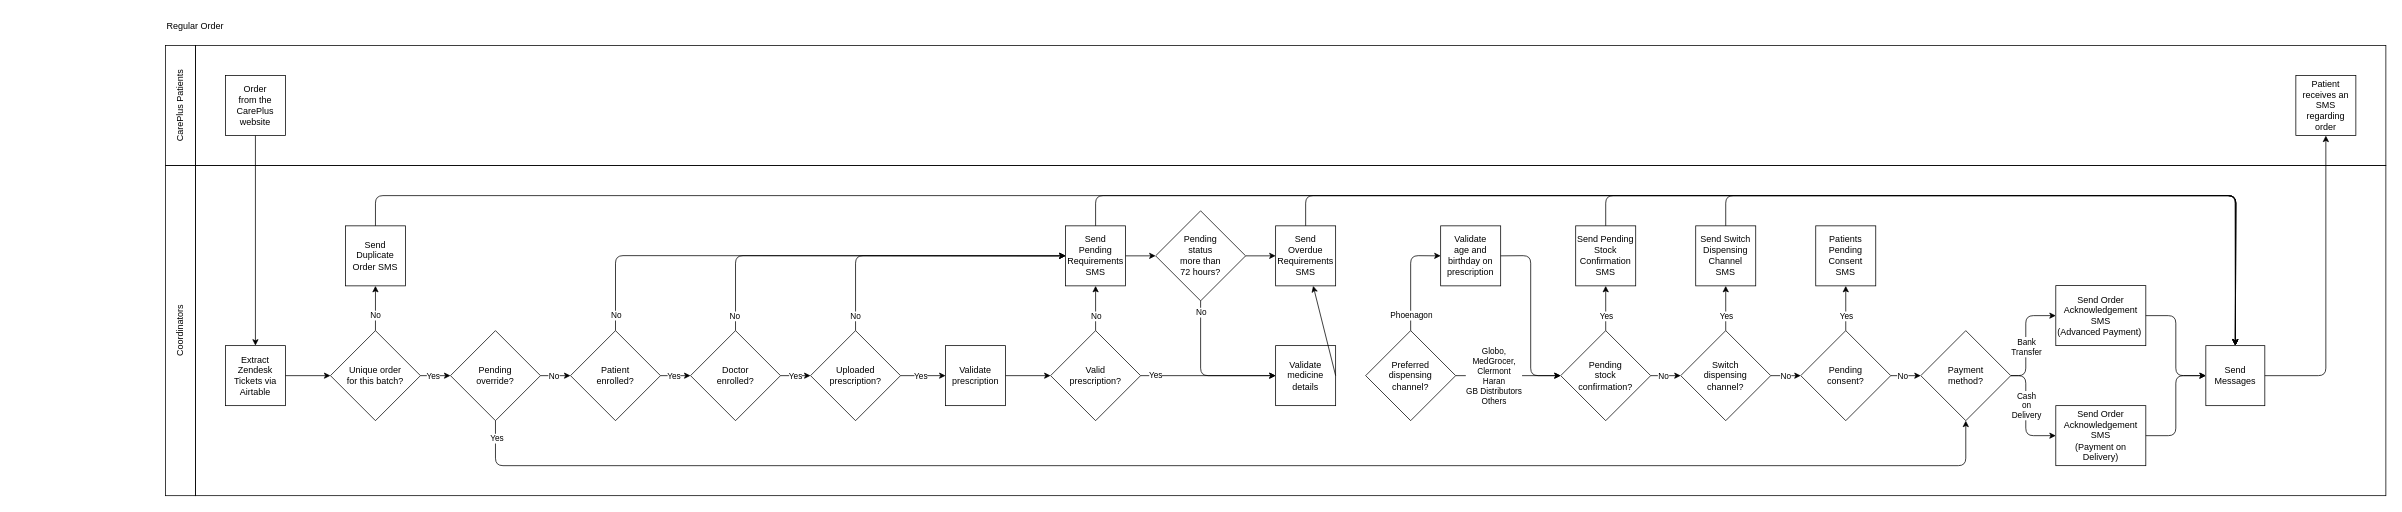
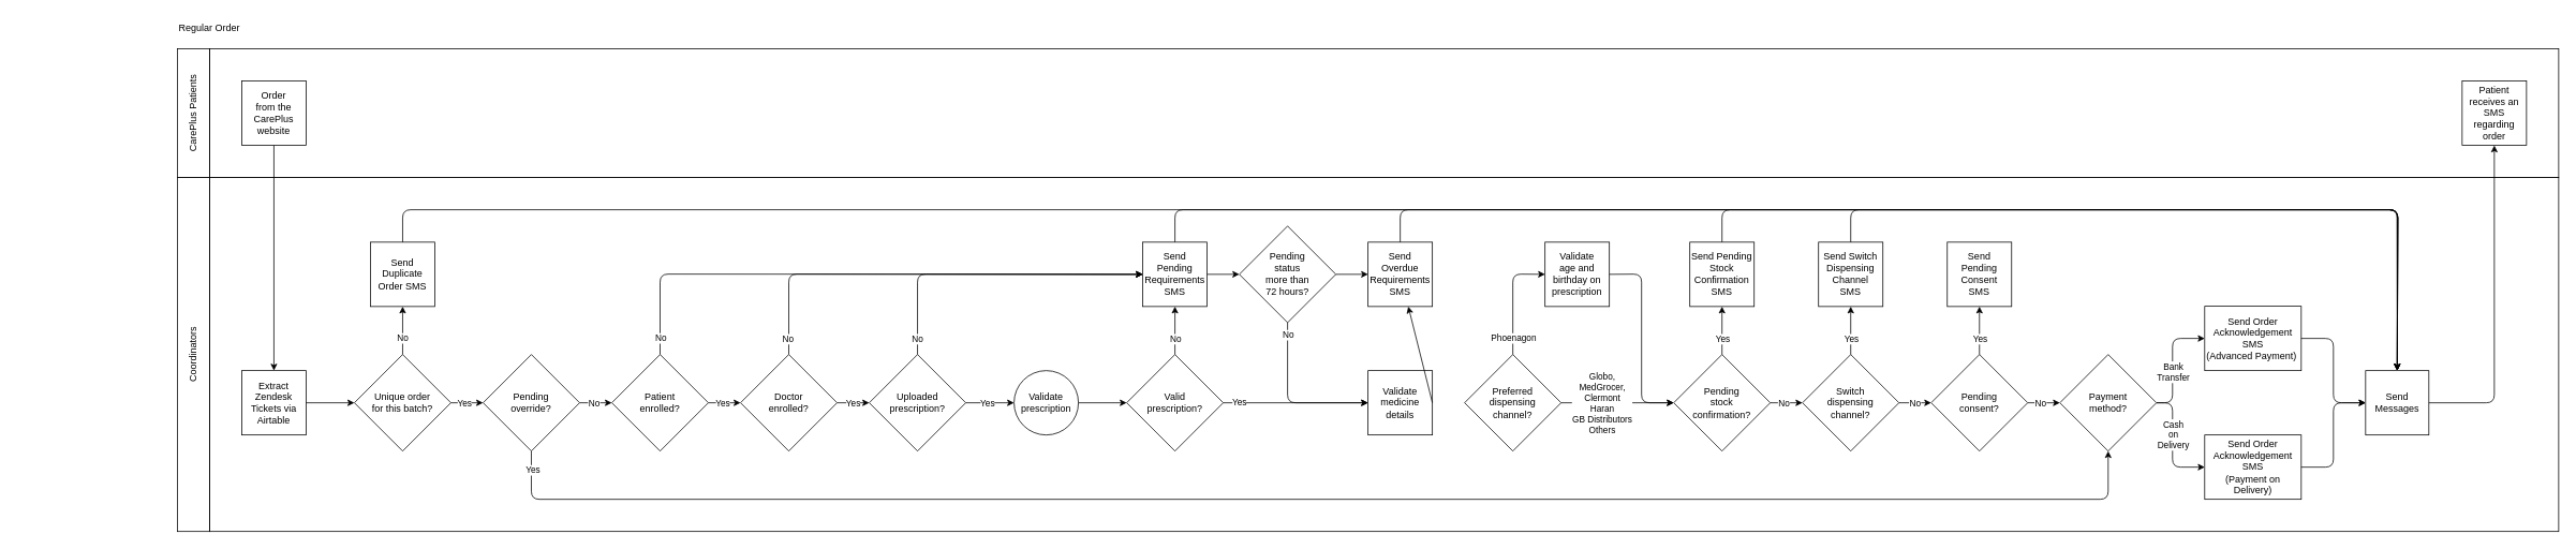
- <mxCell id="75" value="Patients&lt;br&gt;Pending Consent&lt;br&gt;SMS" style="rounded=0;whiteSpace=wrap;html=1;fillColor=none;" parent="1" vertex="1"><mxGeometry x="2420" y="300.31" width="80" height="80" as="geometry" /></mxCell>
+ <mxCell id="75" value="Send&lt;br&gt;Pending Consent&lt;br&gt;SMS" style="rounded=0;whiteSpace=wrap;html=1;fillColor=none;" parent="1" vertex="1"><mxGeometry x="2420" y="300.31" width="80" height="80" as="geometry" /></mxCell>
- <mxCell id="56" value="Validate prescription" style="rounded=0;whiteSpace=wrap;html=1;fillColor=none;" parent="1" vertex="1"><mxGeometry x="1260" y="460" width="80" height="80" as="geometry" /></mxCell>
+ <mxCell id="56" value="Validate prescription" style="ellipse;whiteSpace=wrap;html=1;fillColor=none;" parent="1" vertex="1"><mxGeometry x="1260" y="460" width="80" height="80" as="geometry" /></mxCell>
